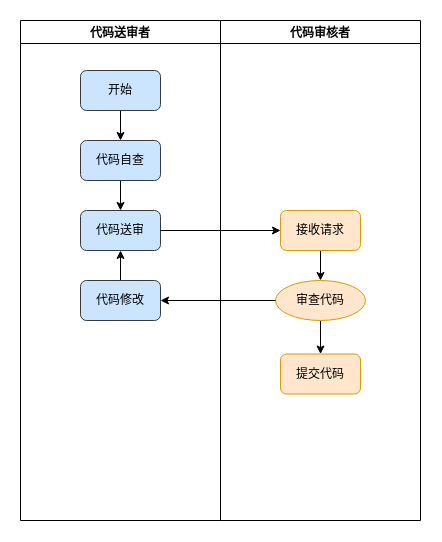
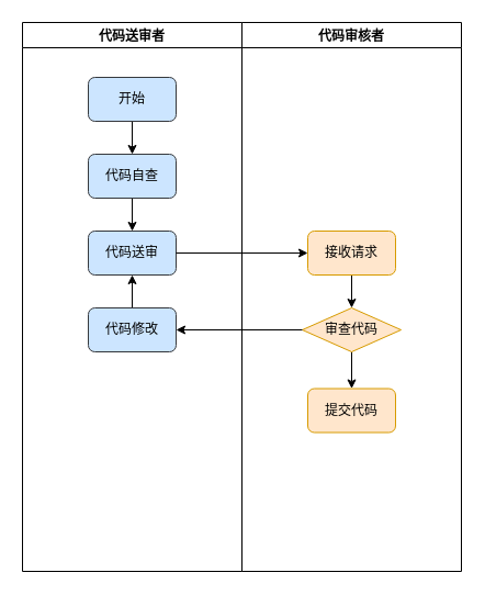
- <mxCell id="14" value="审查代码" style="ellipse;whiteSpace=wrap;html=1;fillColor=#ffe6cc;strokeColor=#d79b00;" vertex="1" parent="10"><mxGeometry x="55" y="260" width="90" height="40" as="geometry" /></mxCell>
+ <mxCell id="14" value="审查代码" style="rhombus;whiteSpace=wrap;html=1;fillColor=#ffe6cc;strokeColor=#d79b00;" vertex="1" parent="10"><mxGeometry x="55" y="260" width="90" height="40" as="geometry" /></mxCell>
